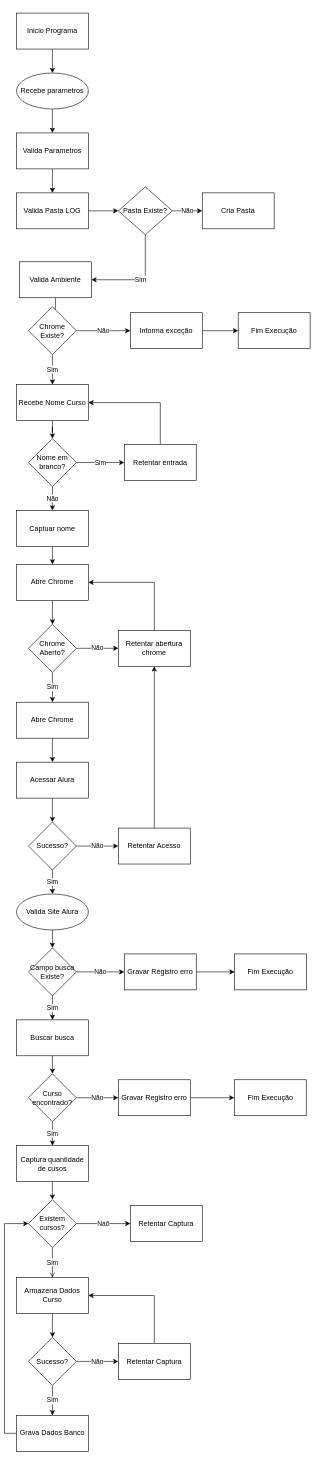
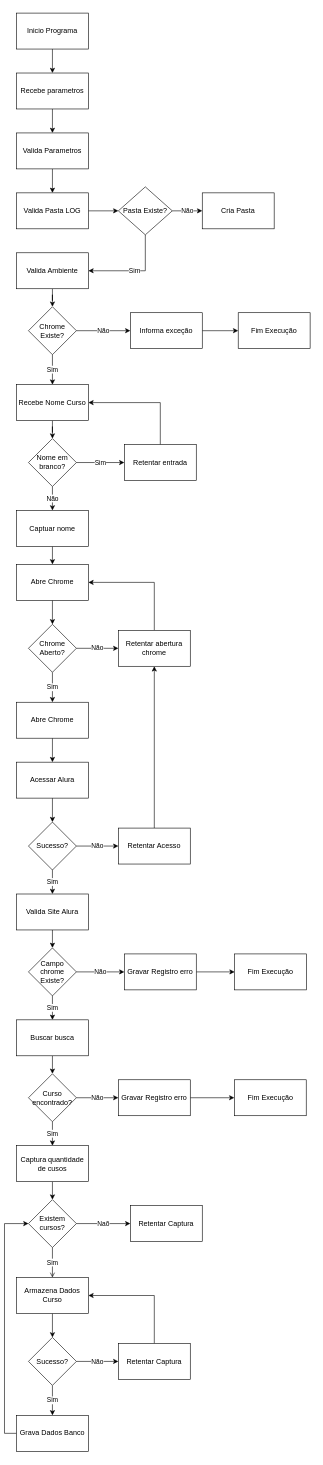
- <mxCell id="3" value="Recebe parametros" style="ellipse;whiteSpace=wrap;html=1;" parent="1" vertex="1"><mxGeometry x="20" y="120" width="120" height="60" as="geometry" /></mxCell>
+ <mxCell id="3" value="Recebe parametros" style="rounded=0;whiteSpace=wrap;html=1;" parent="1" vertex="1"><mxGeometry x="20" y="120" width="120" height="60" as="geometry" /></mxCell>
- <mxCell id="16" value="Valida Ambiente" style="rounded=0;whiteSpace=wrap;html=1;" parent="1" vertex="1"><mxGeometry x="25" y="435" width="120" height="60" as="geometry" /></mxCell>
+ <mxCell id="16" value="Valida Ambiente" style="rounded=0;whiteSpace=wrap;html=1;" parent="1" vertex="1"><mxGeometry x="20" y="420" width="120" height="60" as="geometry" /></mxCell>
- <mxCell id="42" value="Valida Site Alura" style="ellipse;whiteSpace=wrap;html=1;" parent="1" vertex="1"><mxGeometry x="20" y="1490" width="120" height="60" as="geometry" /></mxCell>
+ <mxCell id="42" value="Valida Site Alura" style="rounded=0;whiteSpace=wrap;html=1;" parent="1" vertex="1"><mxGeometry x="20" y="1490" width="120" height="60" as="geometry" /></mxCell>
- <mxCell id="52" value="Campo busca Existe?" style="rhombus;whiteSpace=wrap;html=1;" parent="1" vertex="1"><mxGeometry x="40" y="1580" width="80" height="80" as="geometry" /></mxCell>
+ <mxCell id="52" value="Campo chrome Existe?" style="rhombus;whiteSpace=wrap;html=1;" parent="1" vertex="1"><mxGeometry x="40" y="1580" width="80" height="80" as="geometry" /></mxCell>
